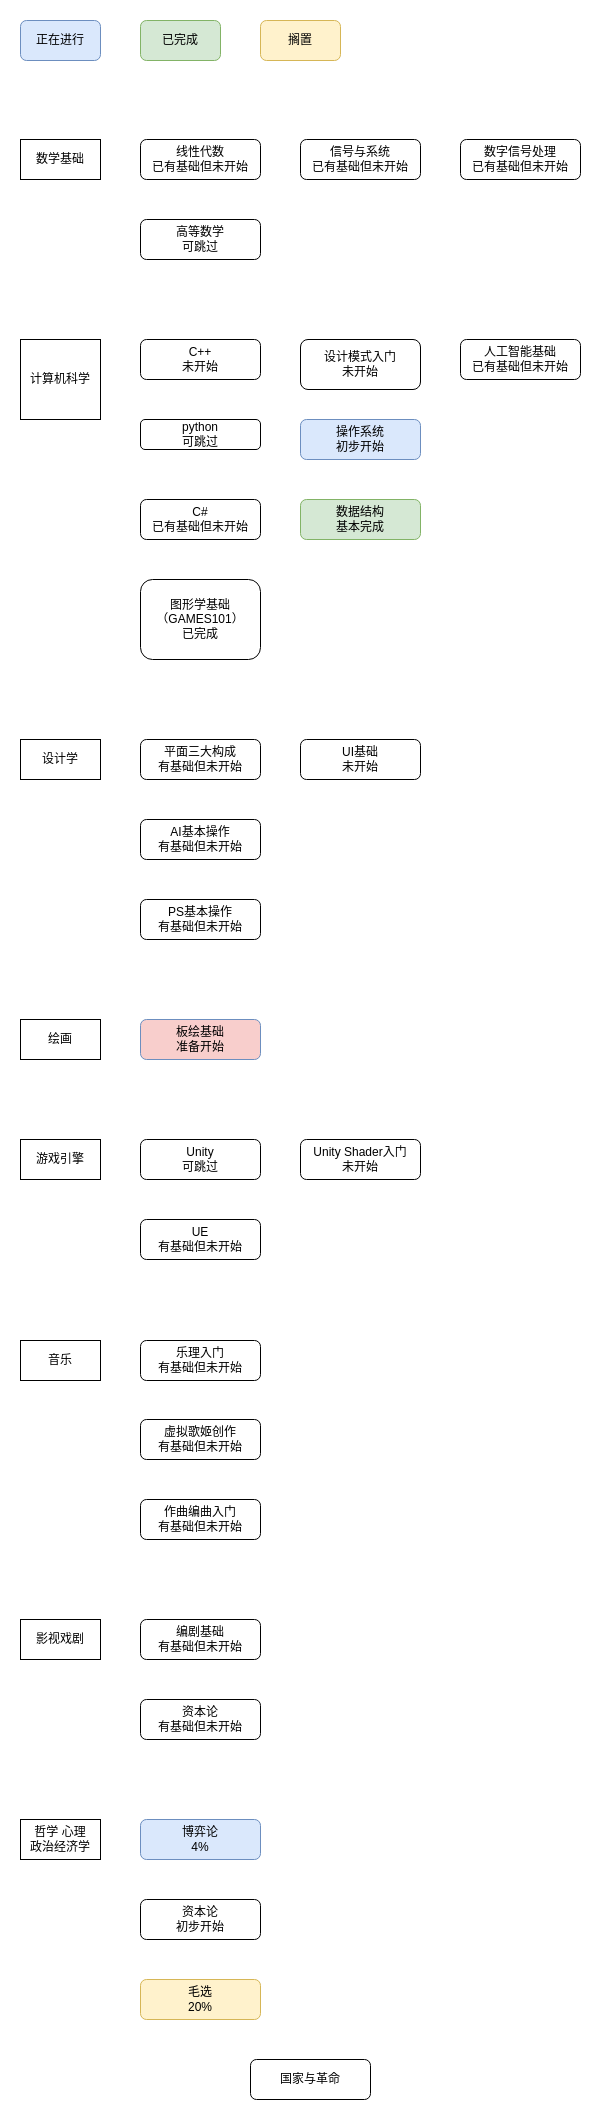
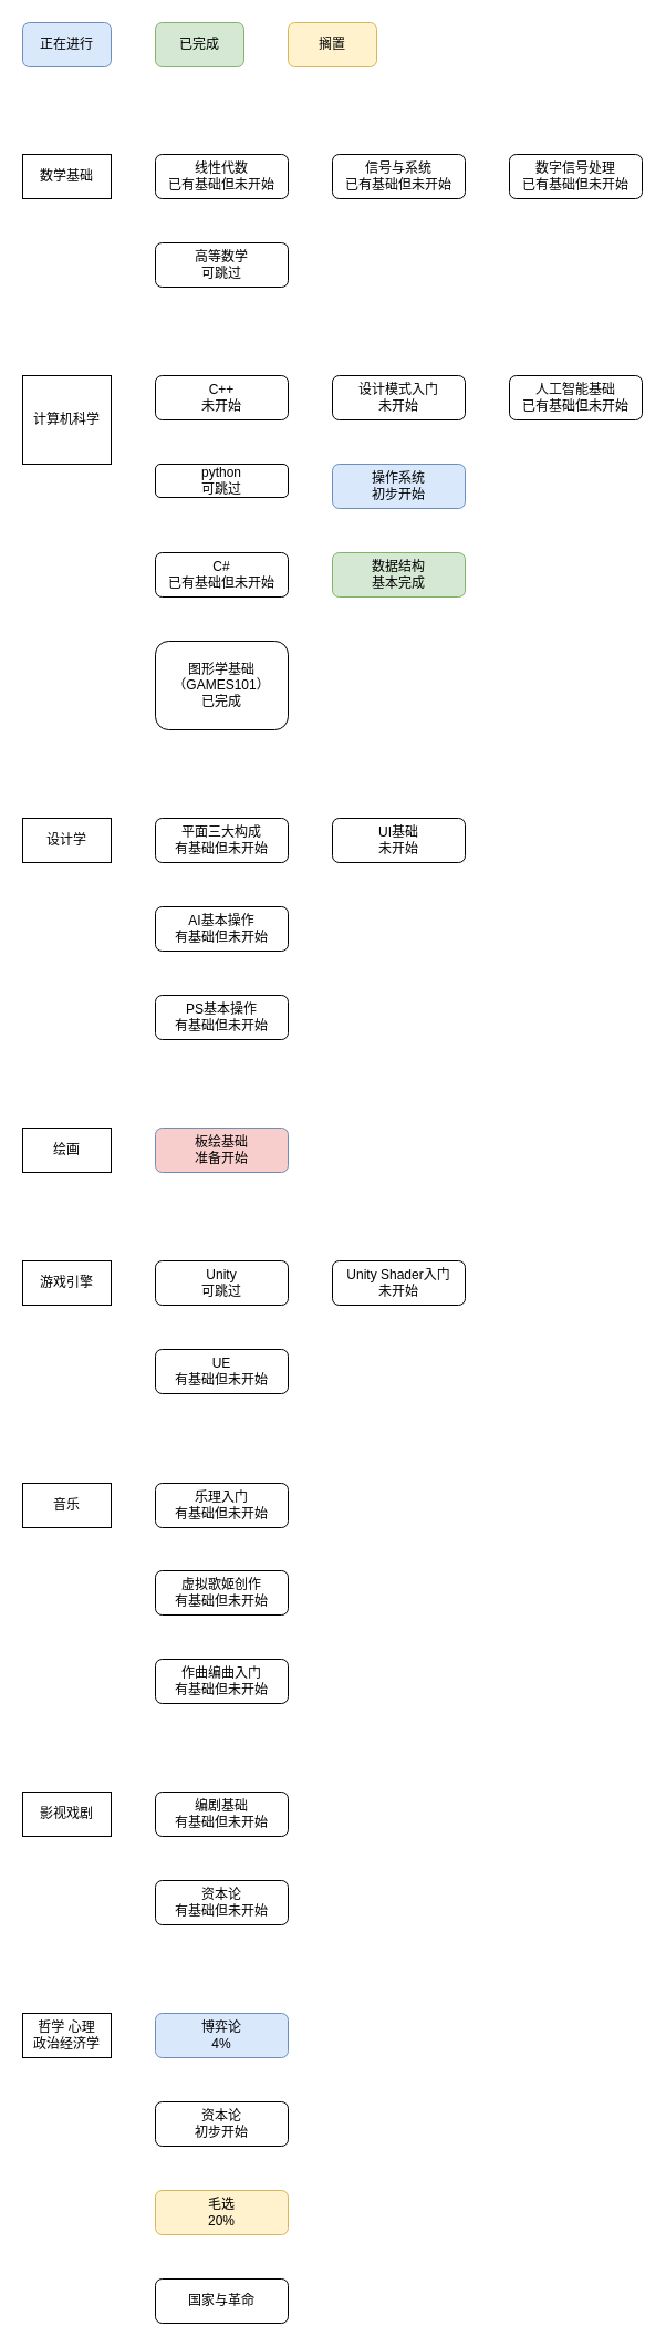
- <mxCell id="4" value="设计模式入门&lt;br&gt;未开始" style="rounded=1;whiteSpace=wrap;html=1;" parent="1" vertex="1"><mxGeometry x="300" y="339" width="120" height="50" as="geometry" /></mxCell>
+ <mxCell id="4" value="设计模式入门&lt;br&gt;未开始" style="rounded=1;whiteSpace=wrap;html=1;" parent="1" vertex="1"><mxGeometry x="300" y="339" width="120" height="40" as="geometry" /></mxCell>
- <mxCell id="37" value="国家与革命&lt;br&gt;" style="rounded=1;whiteSpace=wrap;html=1;" parent="1" vertex="1"><mxGeometry x="250" y="2059" width="120" height="40" as="geometry" /></mxCell>
+ <mxCell id="37" value="国家与革命&lt;br&gt;" style="rounded=1;whiteSpace=wrap;html=1;" parent="1" vertex="1"><mxGeometry x="140" y="2059" width="120" height="40" as="geometry" /></mxCell>
